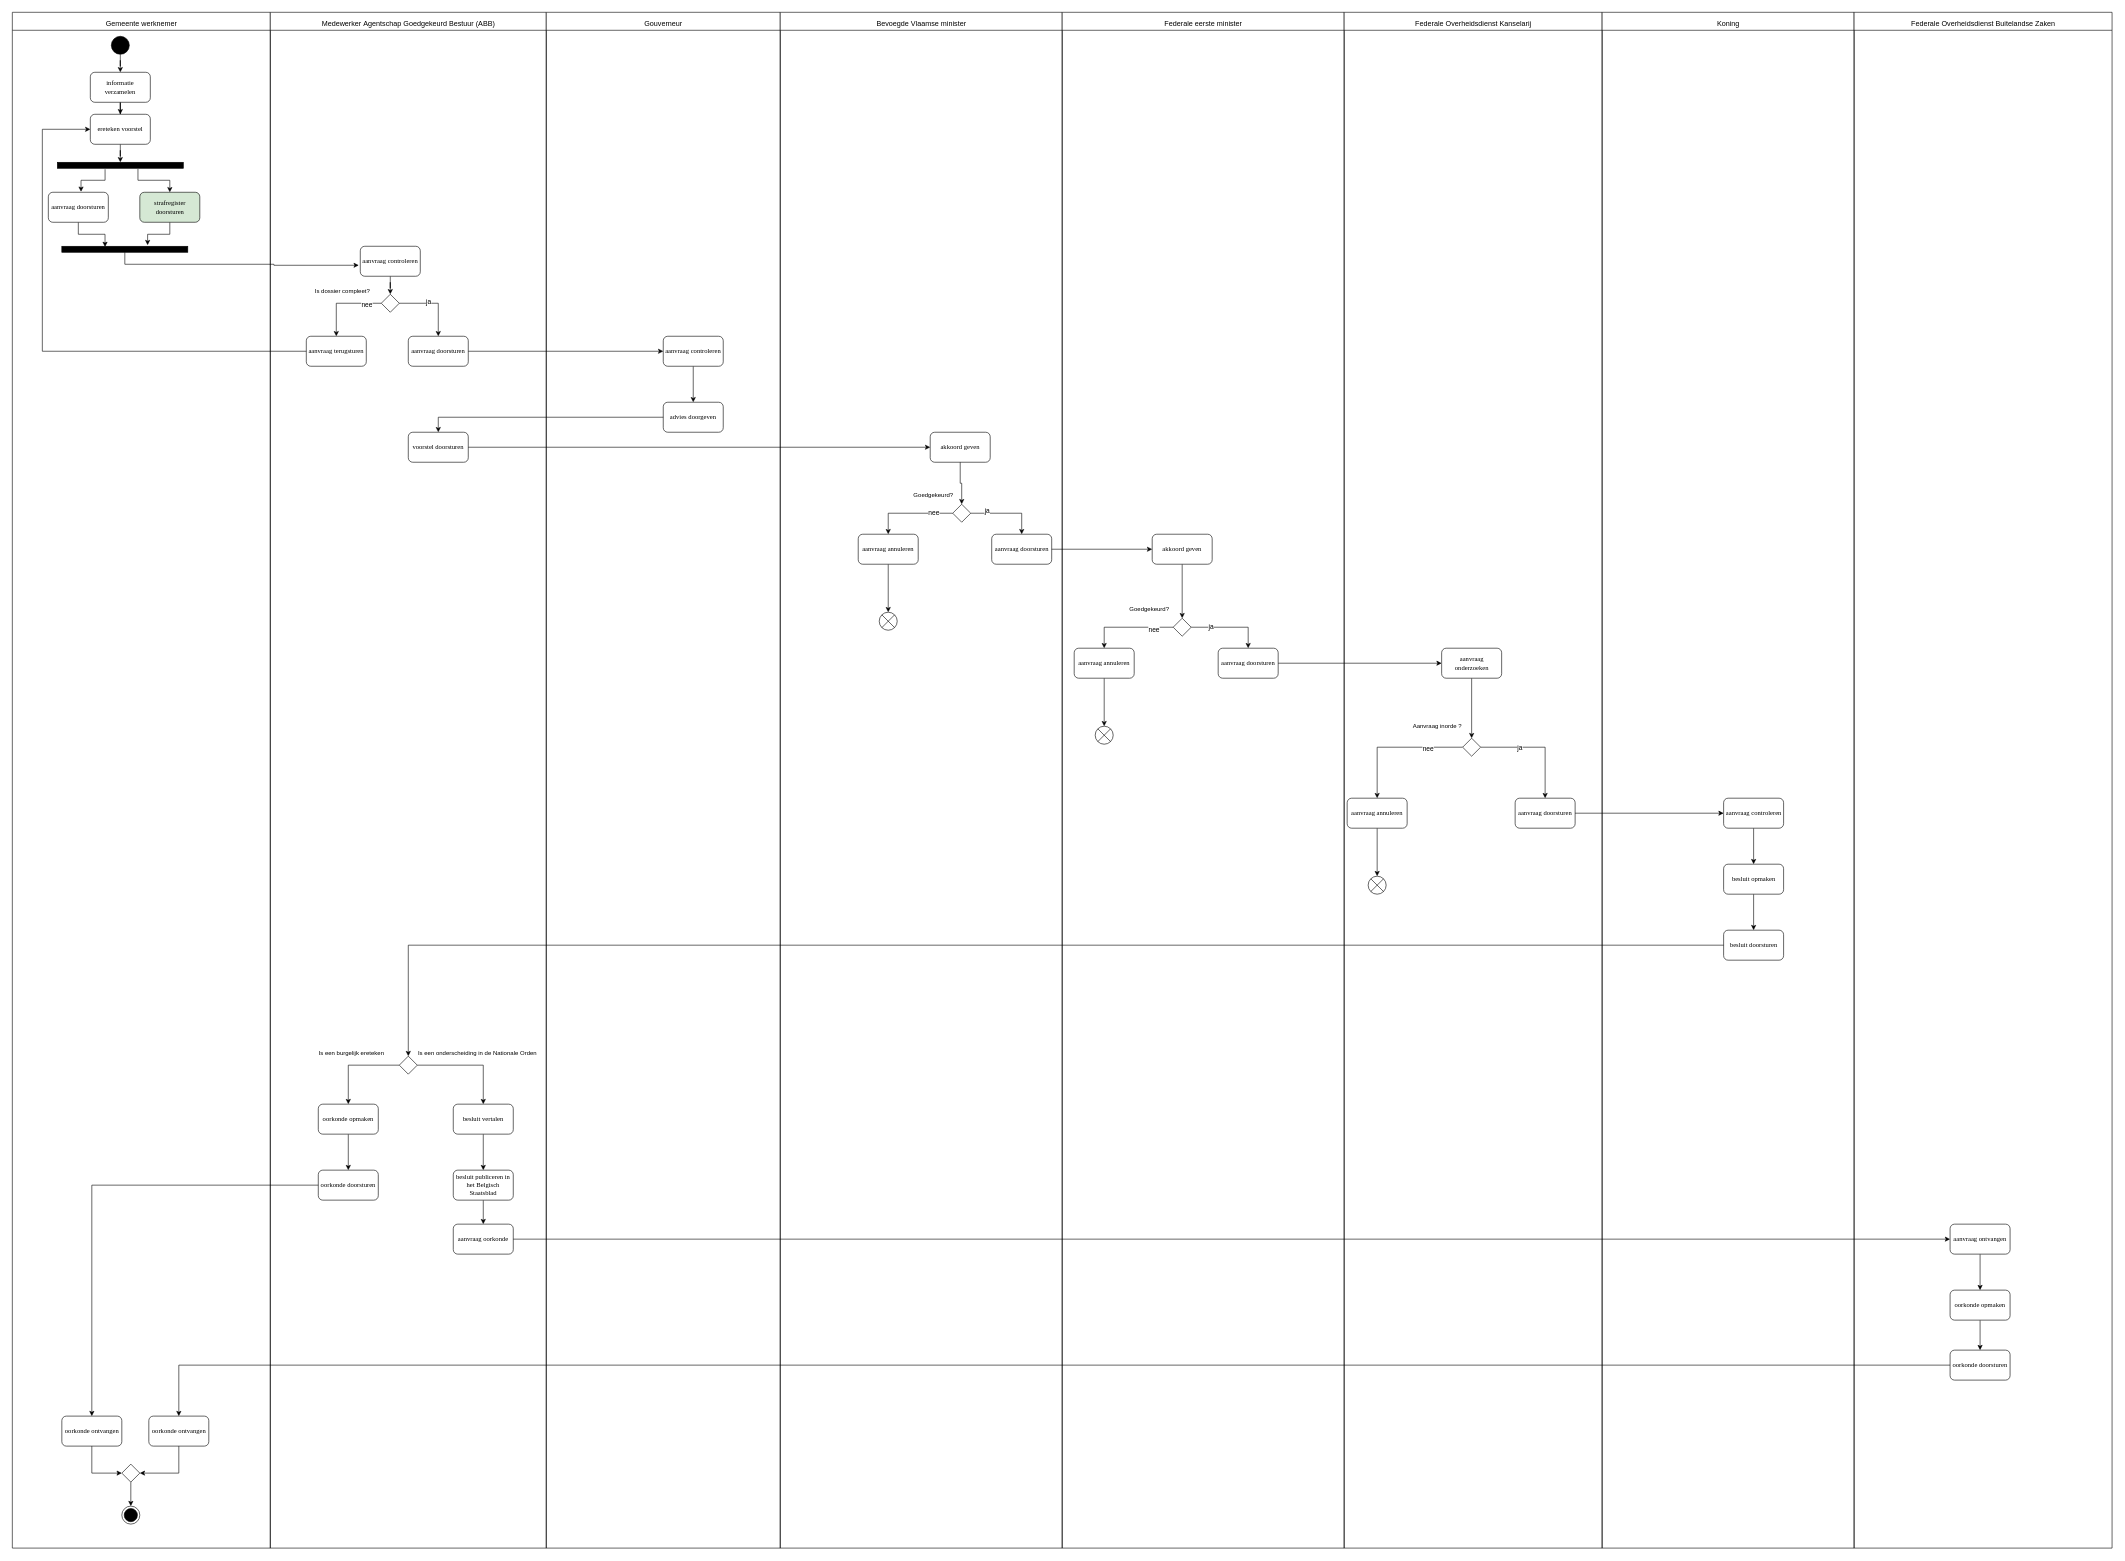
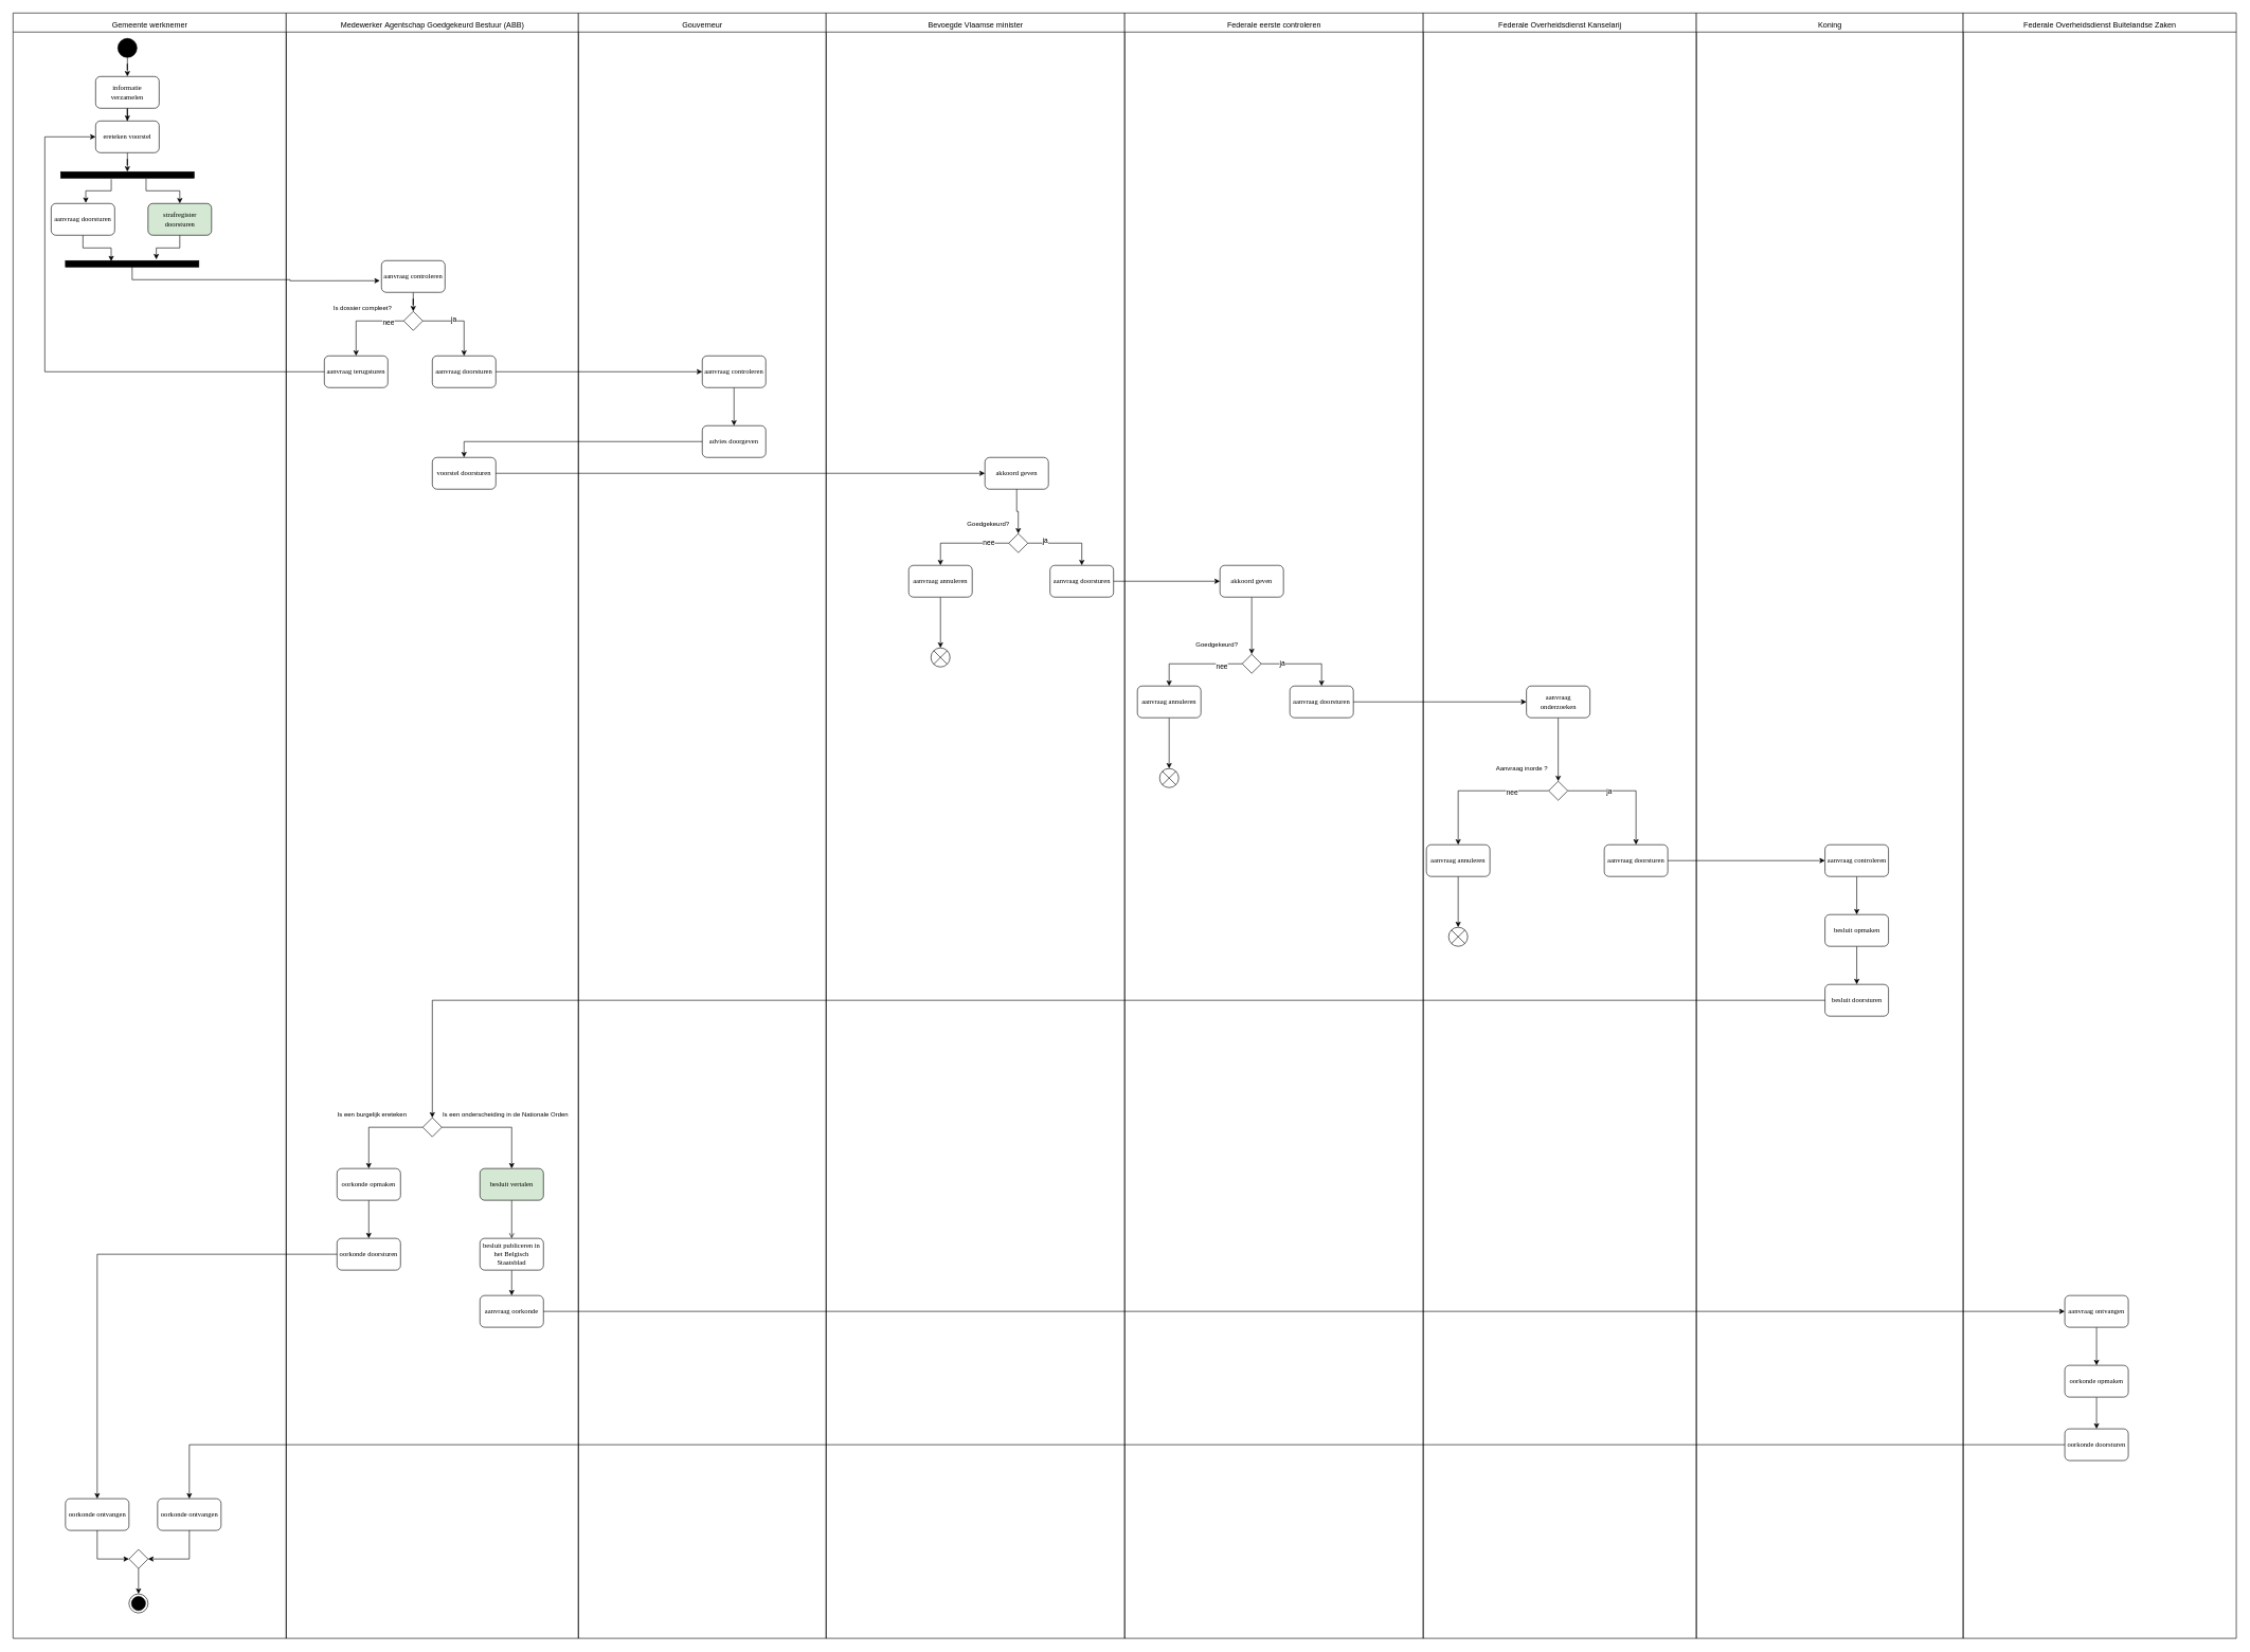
- <mxCell id="76" value="&lt;font style=&quot;font-size: 12px; font-weight: normal;&quot;&gt;Federale eerste minister&lt;/font&gt;" style="swimlane;html=1;startSize=30;fontSize=26;movable=1;resizable=1;rotatable=1;deletable=1;editable=1;connectable=1;" parent="1" vertex="1"><mxGeometry x="1770" y="20" width="470" height="2560" as="geometry"><mxRectangle x="50" y="-620" width="70" height="40" as="alternateBounds" /></mxGeometry></mxCell>
+ <mxCell id="76" value="&lt;font style=&quot;font-size: 12px; font-weight: normal;&quot;&gt;Federale eerste controleren&lt;/font&gt;" style="swimlane;html=1;startSize=30;fontSize=26;movable=1;resizable=1;rotatable=1;deletable=1;editable=1;connectable=1;" parent="1" vertex="1"><mxGeometry x="1770" y="20" width="470" height="2560" as="geometry"><mxRectangle x="50" y="-620" width="70" height="40" as="alternateBounds" /></mxGeometry></mxCell>
- <mxCell id="42" value="&lt;span style=&quot;font-size: 11px;&quot;&gt;besluit vertalen&lt;/span&gt;" style="rounded=1;whiteSpace=wrap;html=1;shadow=0;labelBackgroundColor=none;strokeWidth=1;fontFamily=Verdana;fontSize=8;align=center;" parent="26" vertex="1"><mxGeometry x="305" y="1820" width="100" height="50" as="geometry" /></mxCell>
+ <mxCell id="42" value="&lt;span style=&quot;font-size: 11px;&quot;&gt;besluit vertalen&lt;/span&gt;" style="rounded=1;whiteSpace=wrap;html=1;shadow=0;labelBackgroundColor=none;strokeWidth=1;fontFamily=Verdana;fontSize=8;align=center;fillColor=#d5e8d4;" parent="26" vertex="1"><mxGeometry x="305" y="1820" width="100" height="50" as="geometry" /></mxCell>
- <mxCell id="41" style="edgeStyle=orthogonalEdgeStyle;rounded=0;orthogonalLoop=1;jettySize=auto;html=1;entryX=0.5;entryY=0;entryDx=0;entryDy=0;" parent="26" source="42" target="44" edge="1"><mxGeometry relative="1" as="geometry" /></mxCell>
+ <mxCell id="41" style="edgeStyle=orthogonalEdgeStyle;rounded=0;orthogonalLoop=1;jettySize=auto;html=1;entryX=0.5;entryY=0;entryDx=0;entryDy=0;endArrow=open;" parent="26" source="42" target="44" edge="1"><mxGeometry relative="1" as="geometry" /></mxCell>
